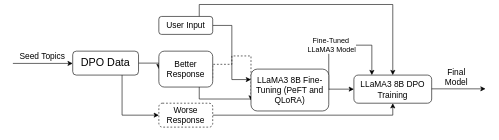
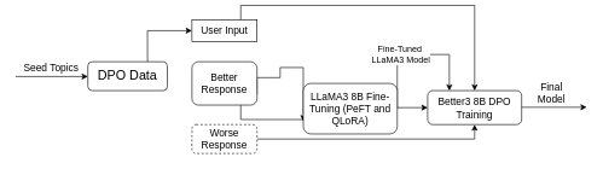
+ <mxCell id="3" style="edgeStyle=orthogonalEdgeStyle;rounded=0;orthogonalLoop=1;jettySize=auto;html=1;exitX=0.75;exitY=0;exitDx=0;exitDy=0;entryX=0;entryY=0.5;entryDx=0;entryDy=0;" parent="1" source="5" target="10" edge="1"><mxGeometry relative="1" as="geometry" /></mxCell>
- <mxCell id="10" value="&lt;font style=&quot;font-size: 14px;&quot;&gt;User Input&lt;/font&gt;" style="rounded=1;whiteSpace=wrap;html=1;" parent="1" vertex="1"><mxGeometry x="264" y="20" width="90" height="30" as="geometry" /></mxCell>
+ <mxCell id="10" value="&lt;font style=&quot;font-size: 14px;&quot;&gt;User Input&lt;/font&gt;" style="whiteSpace=wrap;html=1;rounded=0;" parent="1" vertex="1"><mxGeometry x="264" y="20" width="90" height="30" as="geometry" /></mxCell>
- <mxCell id="8" style="edgeStyle=orthogonalEdgeStyle;rounded=0;orthogonalLoop=1;jettySize=auto;html=1;exitX=1;exitY=0.5;exitDx=0;exitDy=0;entryX=0;entryY=0.25;entryDx=0;entryDy=0;" parent="1" source="10" target="18" edge="1"><mxGeometry relative="1" as="geometry" /></mxCell>
- <mxCell id="2" style="edgeStyle=orthogonalEdgeStyle;rounded=0;orthogonalLoop=1;jettySize=auto;html=1;exitX=1;exitY=0.5;exitDx=0;exitDy=0;entryX=0;entryY=0.5;entryDx=0;entryDy=0;" parent="1" source="5" target="13" edge="1"><mxGeometry relative="1" as="geometry" /></mxCell>
- <mxCell id="11" style="edgeStyle=orthogonalEdgeStyle;rounded=0;orthogonalLoop=1;jettySize=auto;html=1;exitX=1;exitY=0.75;exitDx=0;exitDy=0;entryX=0;entryY=0.75;entryDx=0;entryDy=0;dashed=1;" parent="1" source="13" target="18" edge="1"><mxGeometry relative="1" as="geometry"><Array as="points"><mxPoint x="354" y="100" /><mxPoint x="386" y="100" /><mxPoint x="386" y="86" /></Array></mxGeometry></mxCell>
+ <mxCell id="11" style="edgeStyle=orthogonalEdgeStyle;rounded=0;orthogonalLoop=1;jettySize=auto;html=1;exitX=1;exitY=0.75;exitDx=0;exitDy=0;entryX=0;entryY=0.75;entryDx=0;entryDy=0;" parent="1" source="13" target="18" edge="1"><mxGeometry relative="1" as="geometry"><Array as="points"><mxPoint x="354" y="100" /><mxPoint x="386" y="100" /><mxPoint x="386" y="86" /></Array></mxGeometry></mxCell>
- <mxCell id="19" value="&lt;font style=&quot;font-size: 14px;&quot;&gt;LLaMA3 8B DPO Training&lt;/font&gt;" style="rounded=1;whiteSpace=wrap;html=1;" parent="1" vertex="1"><mxGeometry x="590" y="118" width="130" height="47" as="geometry" /></mxCell>
+ <mxCell id="19" value="&lt;font style=&quot;font-size: 14px;&quot;&gt;Better3 8B DPO Training&lt;/font&gt;" style="rounded=1;whiteSpace=wrap;html=1;" parent="1" vertex="1"><mxGeometry x="590" y="118" width="130" height="47" as="geometry" /></mxCell>
- <mxCell id="4" style="edgeStyle=orthogonalEdgeStyle;rounded=0;orthogonalLoop=1;jettySize=auto;html=1;exitX=0.75;exitY=1;exitDx=0;exitDy=0;entryX=0;entryY=0.5;entryDx=0;entryDy=0;" parent="1" source="5" target="15" edge="1"><mxGeometry relative="1" as="geometry" /></mxCell>
